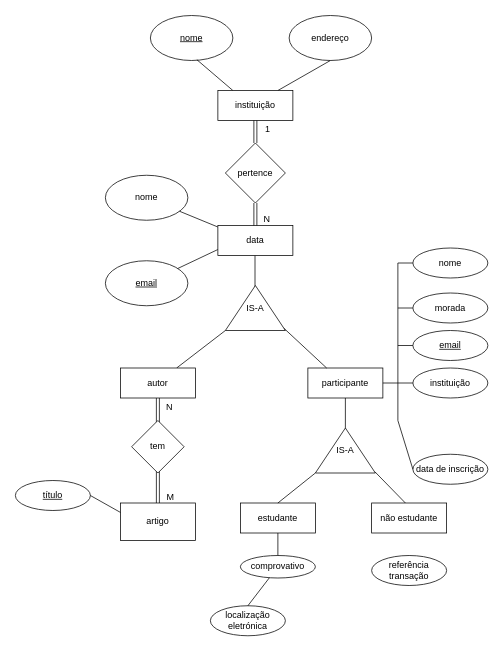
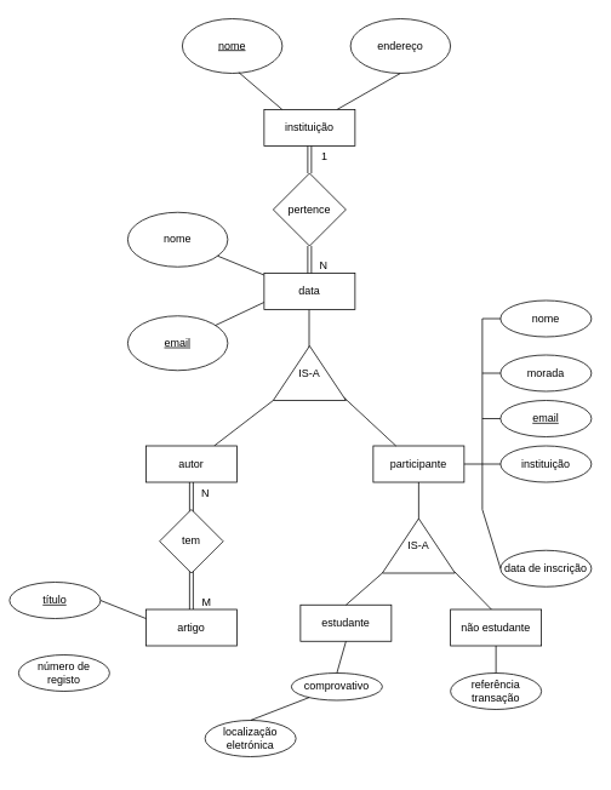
- <mxCell id="53" value="&lt;u&gt;título&lt;/u&gt;" style="ellipse;whiteSpace=wrap;html=1;align=center;" vertex="1" parent="1"><mxGeometry x="20" y="640" width="100" height="40" as="geometry" /></mxCell>
+ <mxCell id="53" value="&lt;u&gt;título&lt;/u&gt;" style="ellipse;whiteSpace=wrap;html=1;align=center;" vertex="1" parent="1"><mxGeometry x="10" y="640" width="100" height="40" as="geometry" /></mxCell>
- <mxCell id="37" value="estudante" style="whiteSpace=wrap;html=1;align=center;fontColor=none;" vertex="1" parent="1"><mxGeometry x="320" y="670" width="100" height="40" as="geometry" /></mxCell>
+ <mxCell id="37" value="estudante" style="whiteSpace=wrap;html=1;align=center;fontColor=none;" vertex="1" parent="1"><mxGeometry x="330" y="665" width="100" height="40" as="geometry" /></mxCell>
- <mxCell id="47" value="artigo" style="whiteSpace=wrap;html=1;align=center;fontColor=none;" vertex="1" parent="1"><mxGeometry x="160" y="670" width="100" height="50" as="geometry" /></mxCell>
+ <mxCell id="47" value="artigo" style="whiteSpace=wrap;html=1;align=center;fontColor=none;" vertex="1" parent="1"><mxGeometry x="160" y="670" width="100" height="40" as="geometry" /></mxCell>
+ <mxCell id="46" value="" style="endArrow=none;html=1;rounded=0;fontColor=none;exitX=0.5;exitY=0;exitDx=0;exitDy=0;entryX=0.5;entryY=1;entryDx=0;entryDy=0;" edge="1" parent="1" source="45" target="38"><mxGeometry width="50" height="50" relative="1" as="geometry"><mxPoint x="380" y="750" as="sourcePoint" /><mxPoint x="380" y="720" as="targetPoint" /></mxGeometry></mxCell>
+ <mxCell id="52" value="número de &lt;br&gt;registo" style="ellipse;whiteSpace=wrap;html=1;align=center;" vertex="1" parent="1"><mxGeometry x="20" y="720" width="100" height="40" as="geometry" /></mxCell>
- <mxCell id="42" value="localização eletrónica" style="ellipse;whiteSpace=wrap;html=1;align=center;" vertex="1" parent="1"><mxGeometry x="280" y="807" width="100" height="40" as="geometry" /></mxCell>
+ <mxCell id="42" value="localização eletrónica" style="ellipse;whiteSpace=wrap;html=1;align=center;" vertex="1" parent="1"><mxGeometry x="225" y="792" width="100" height="40" as="geometry" /></mxCell>
